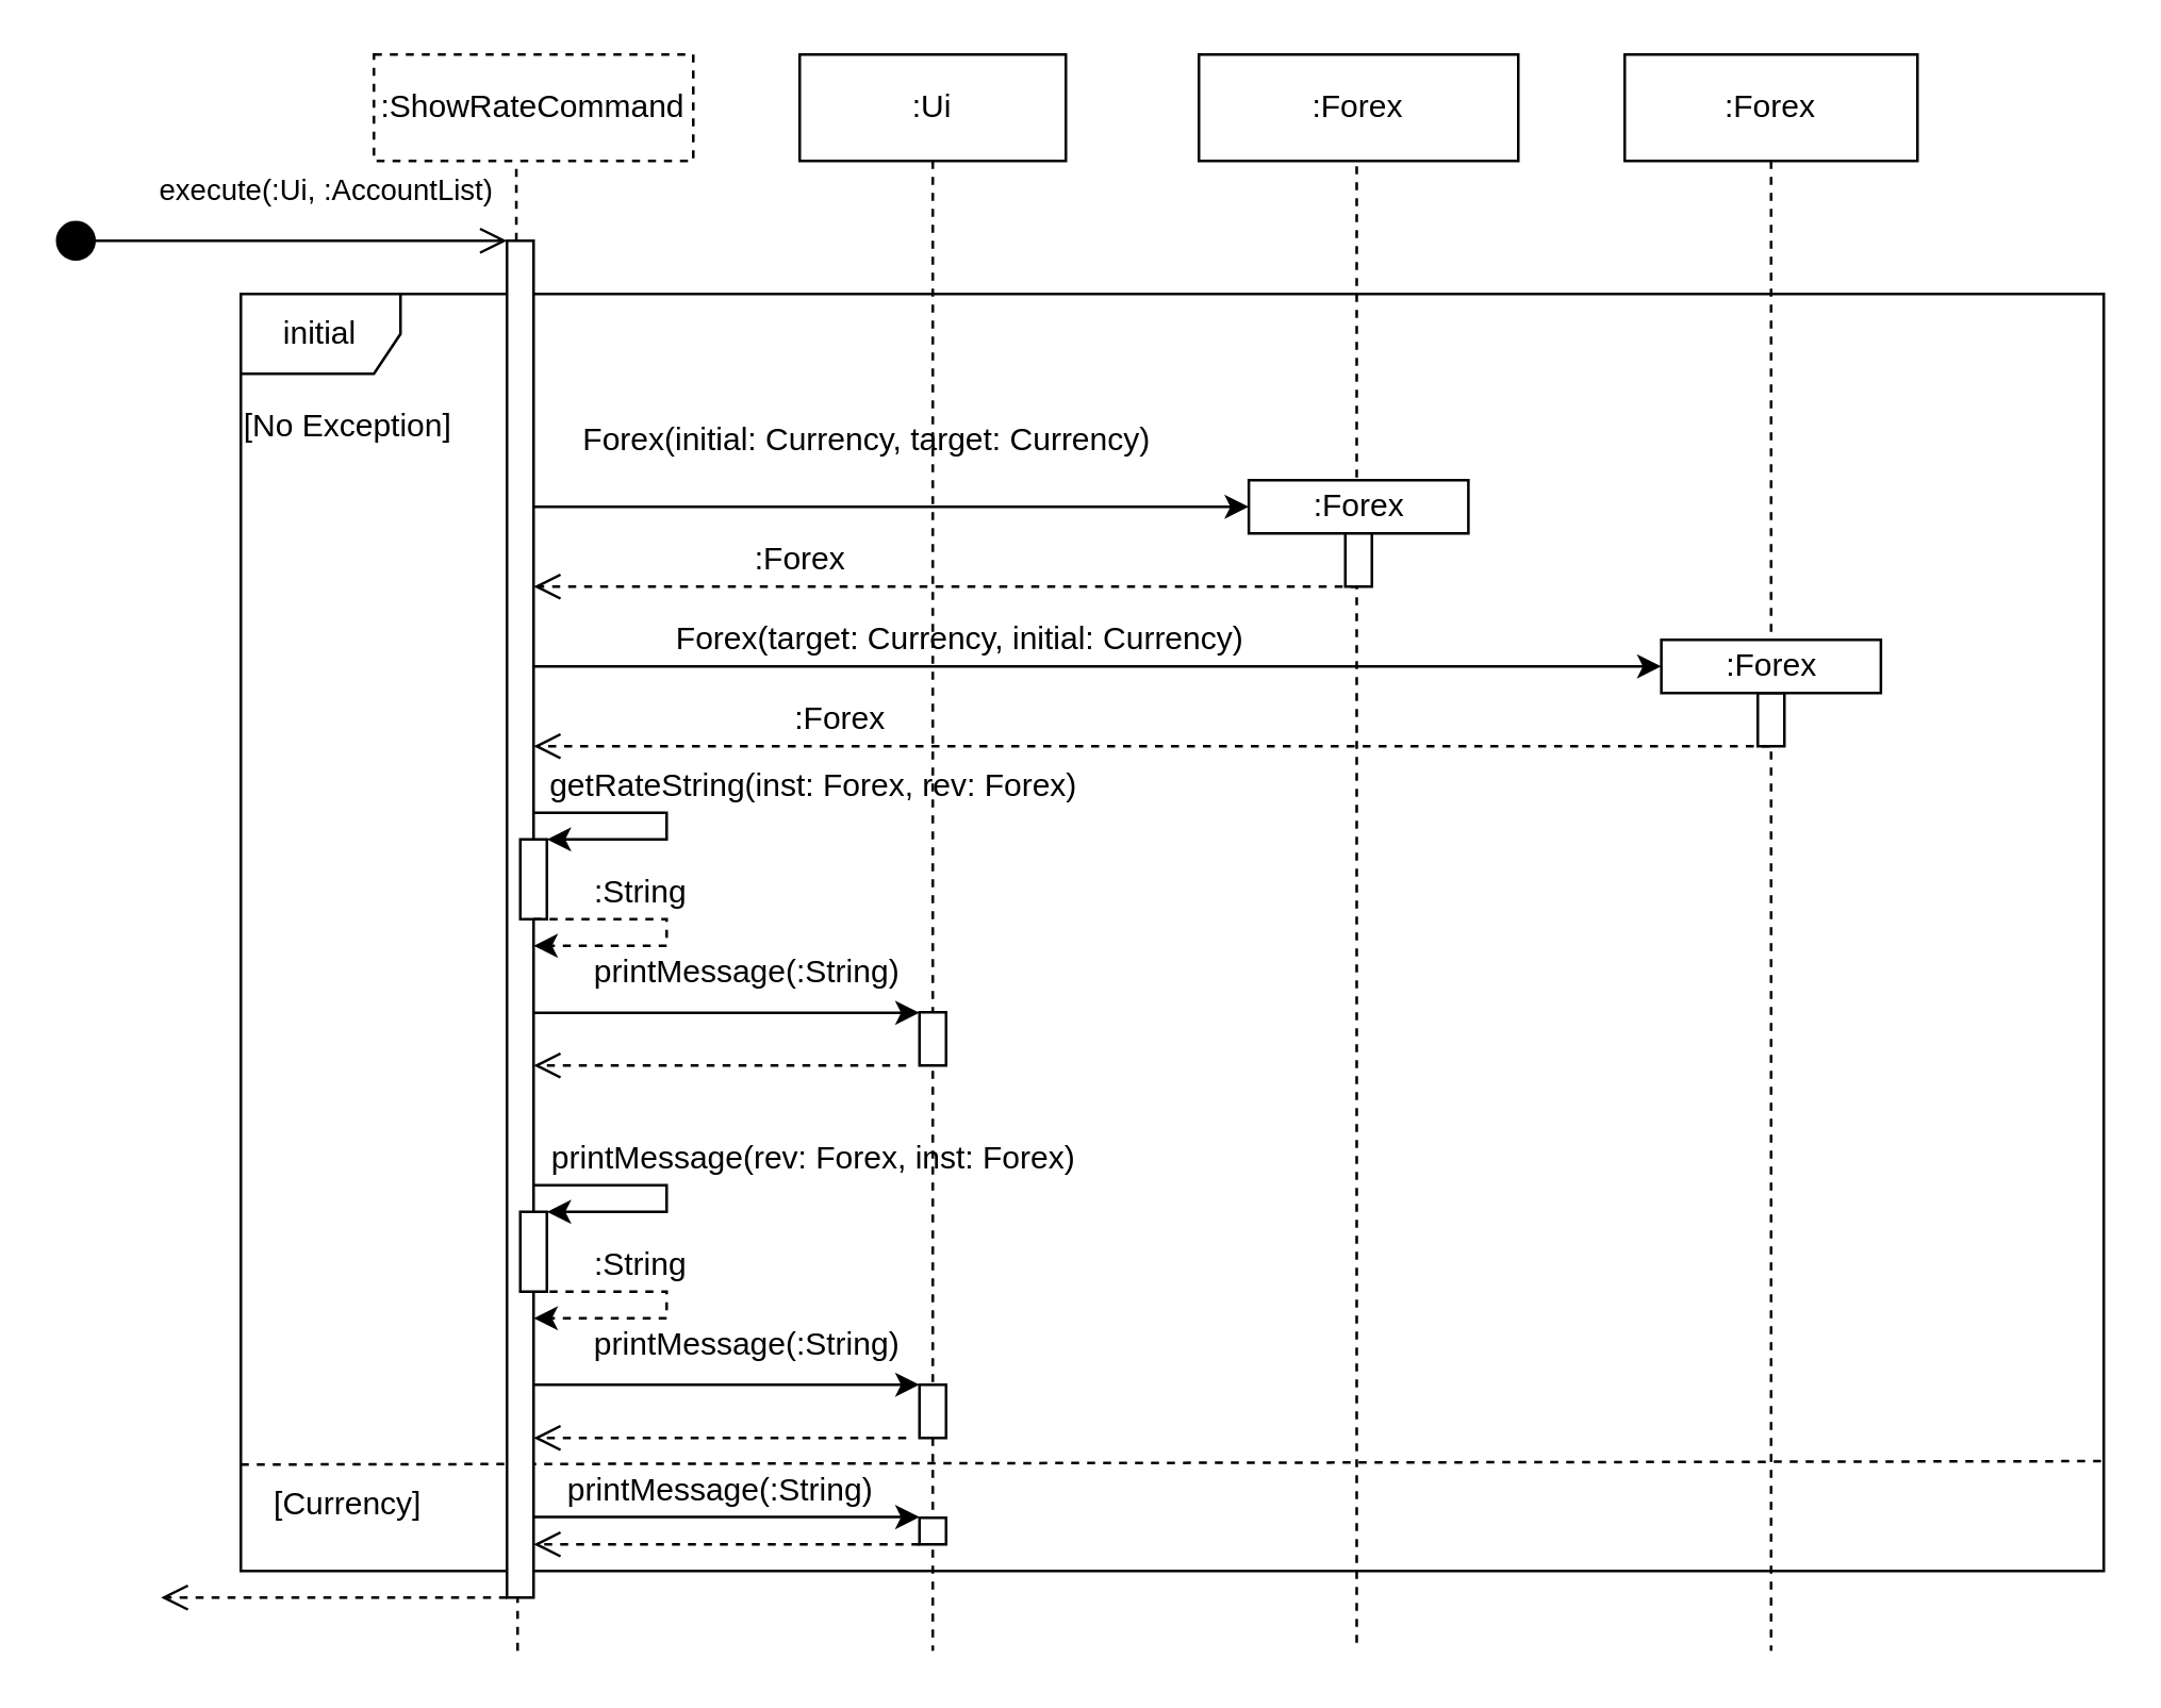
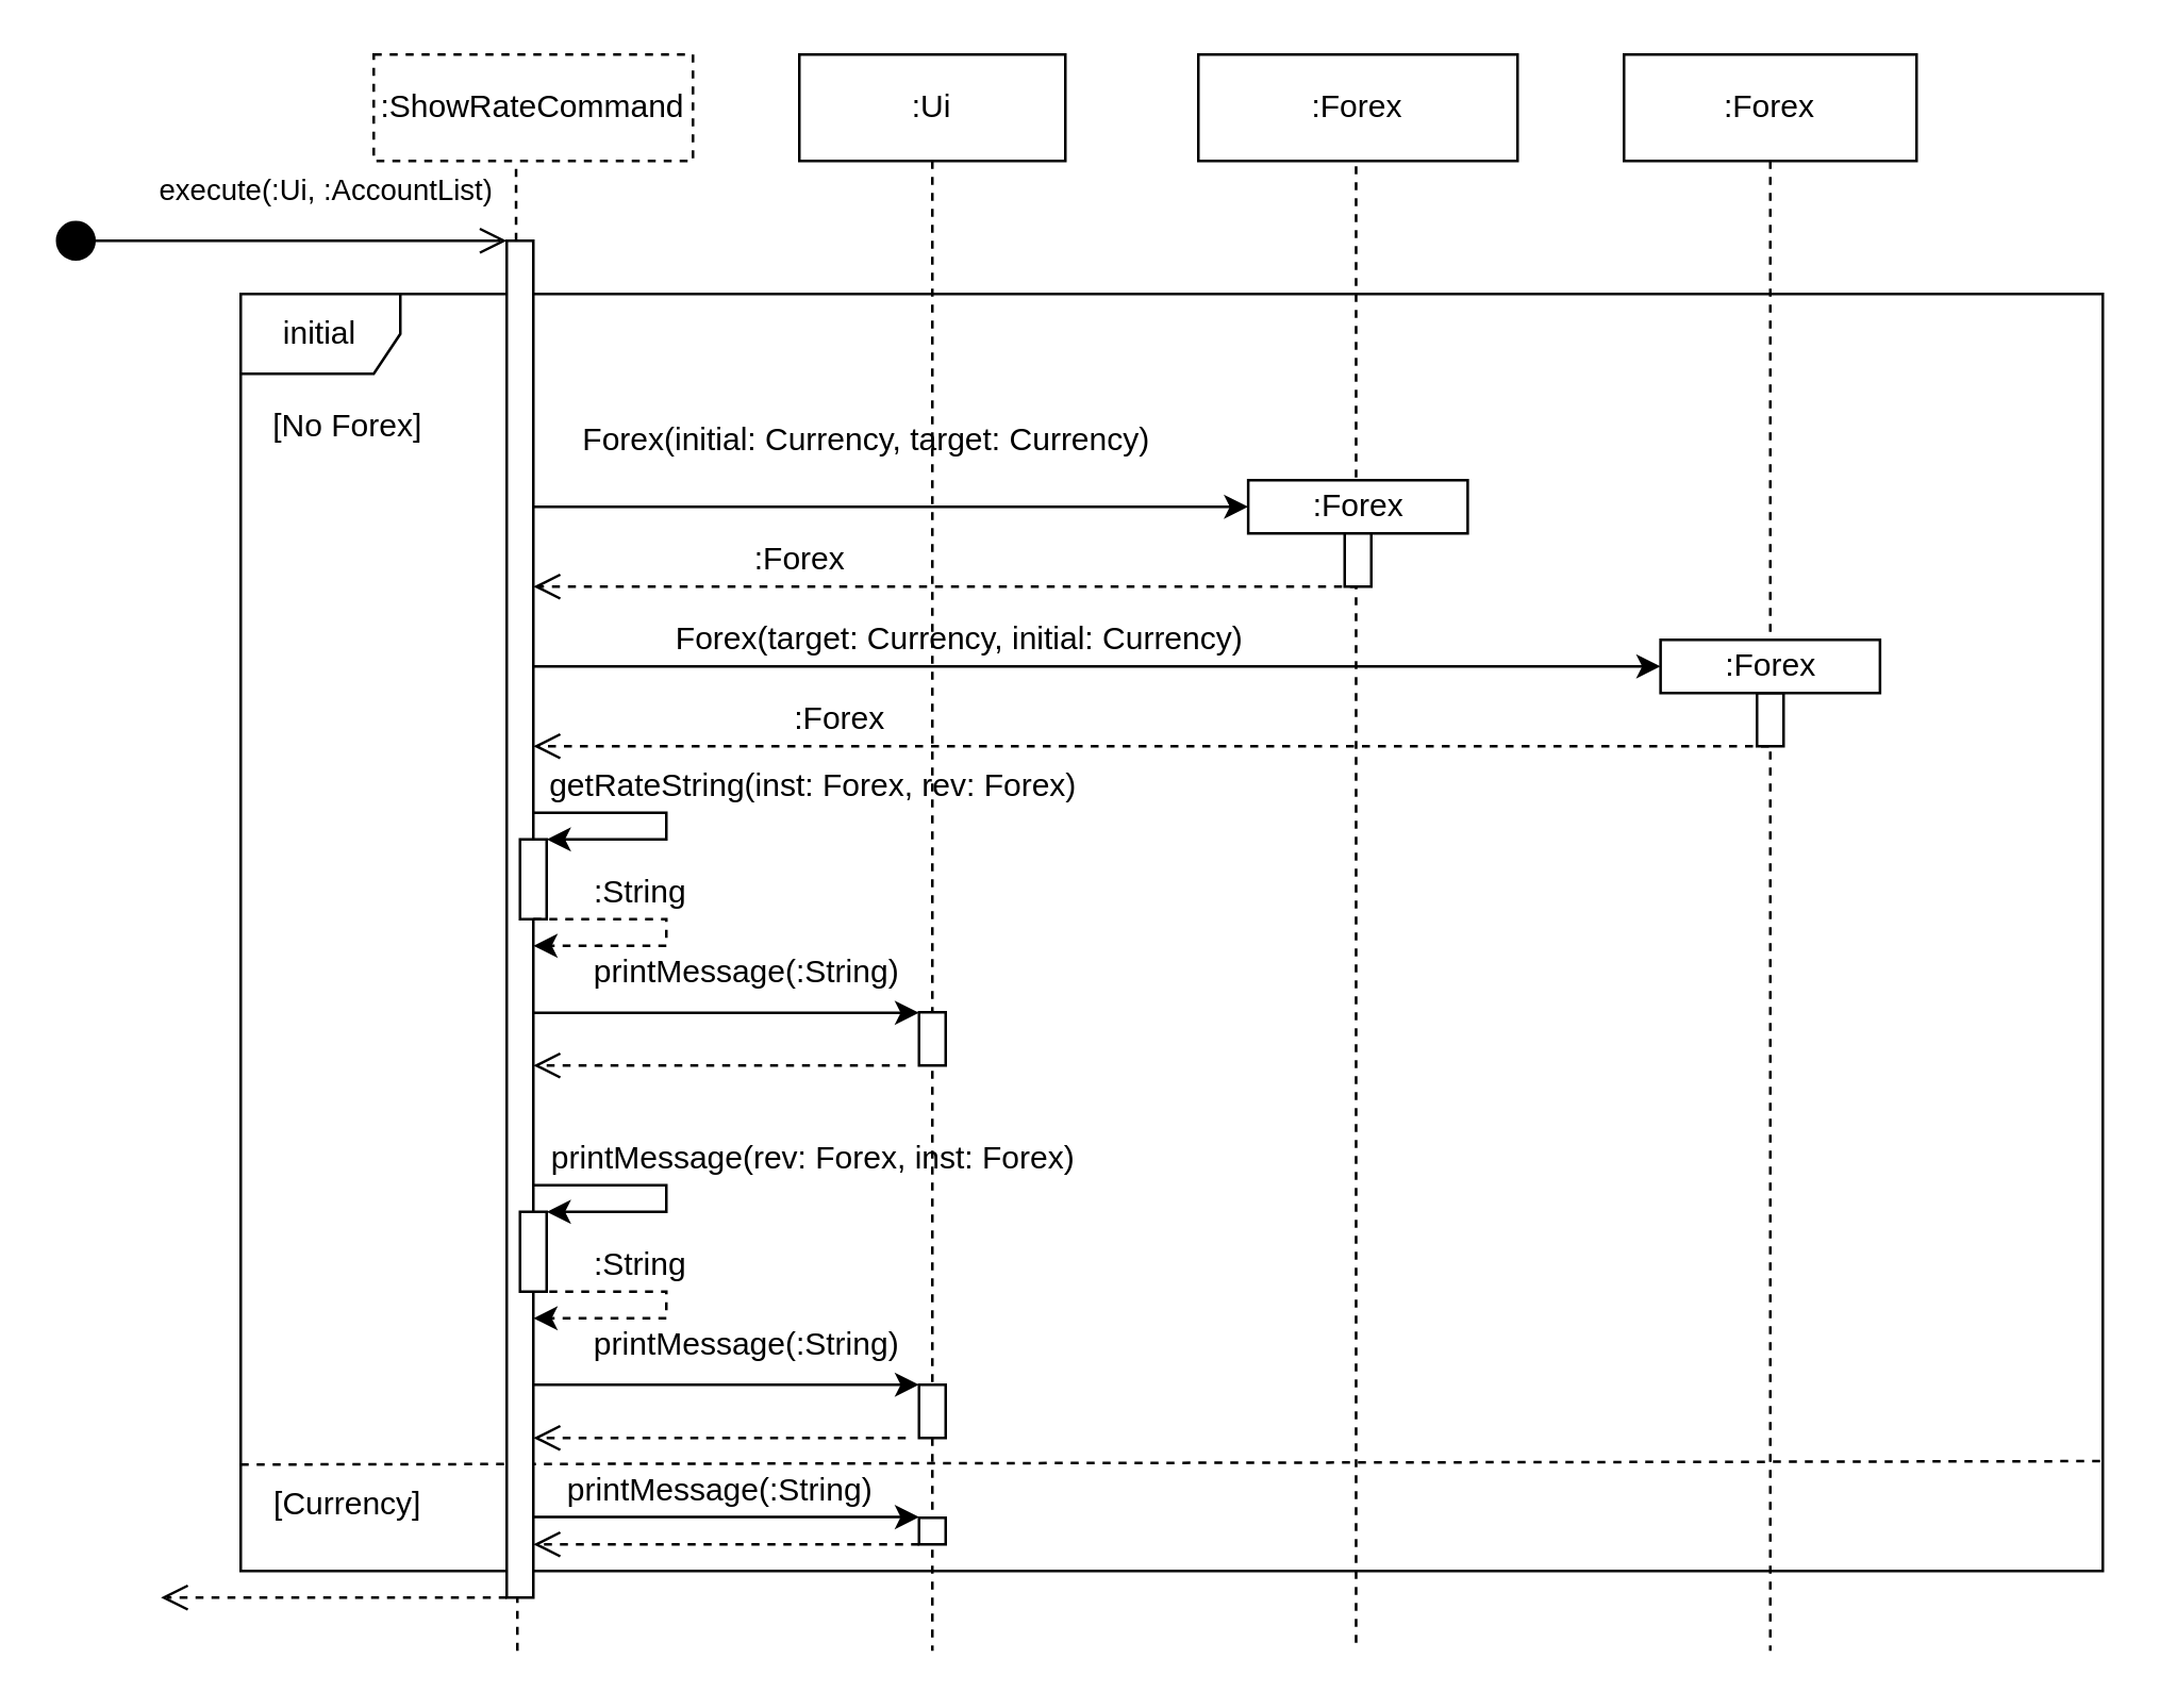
- <mxCell id="48" value="[No Exception]" style="text;html=1;align=center;verticalAlign=middle;resizable=0;points=[];autosize=1;strokeColor=none;fillColor=none;" parent="1" vertex="1"><mxGeometry x="80" y="145" width="100" height="30" as="geometry" /></mxCell>
+ <mxCell id="48" value="[No Forex]" style="text;html=1;align=center;verticalAlign=middle;resizable=0;points=[];autosize=1;strokeColor=none;fillColor=none;" parent="1" vertex="1"><mxGeometry x="80" y="145" width="100" height="30" as="geometry" /></mxCell>
